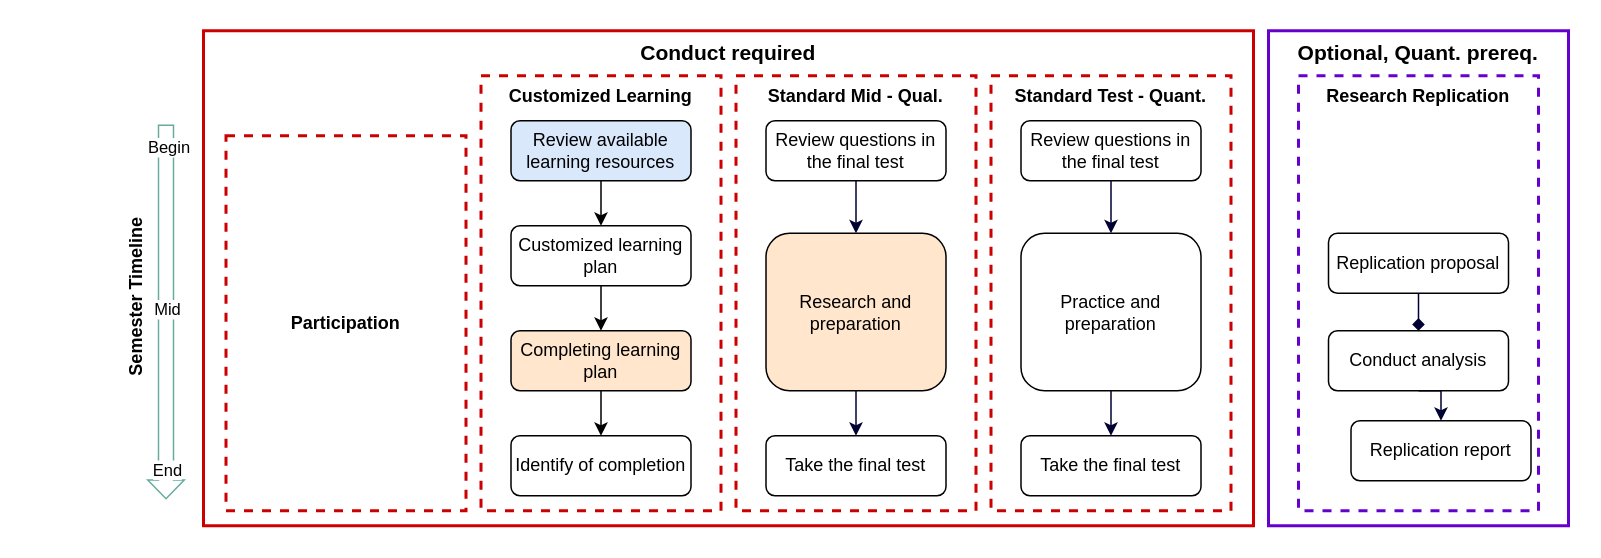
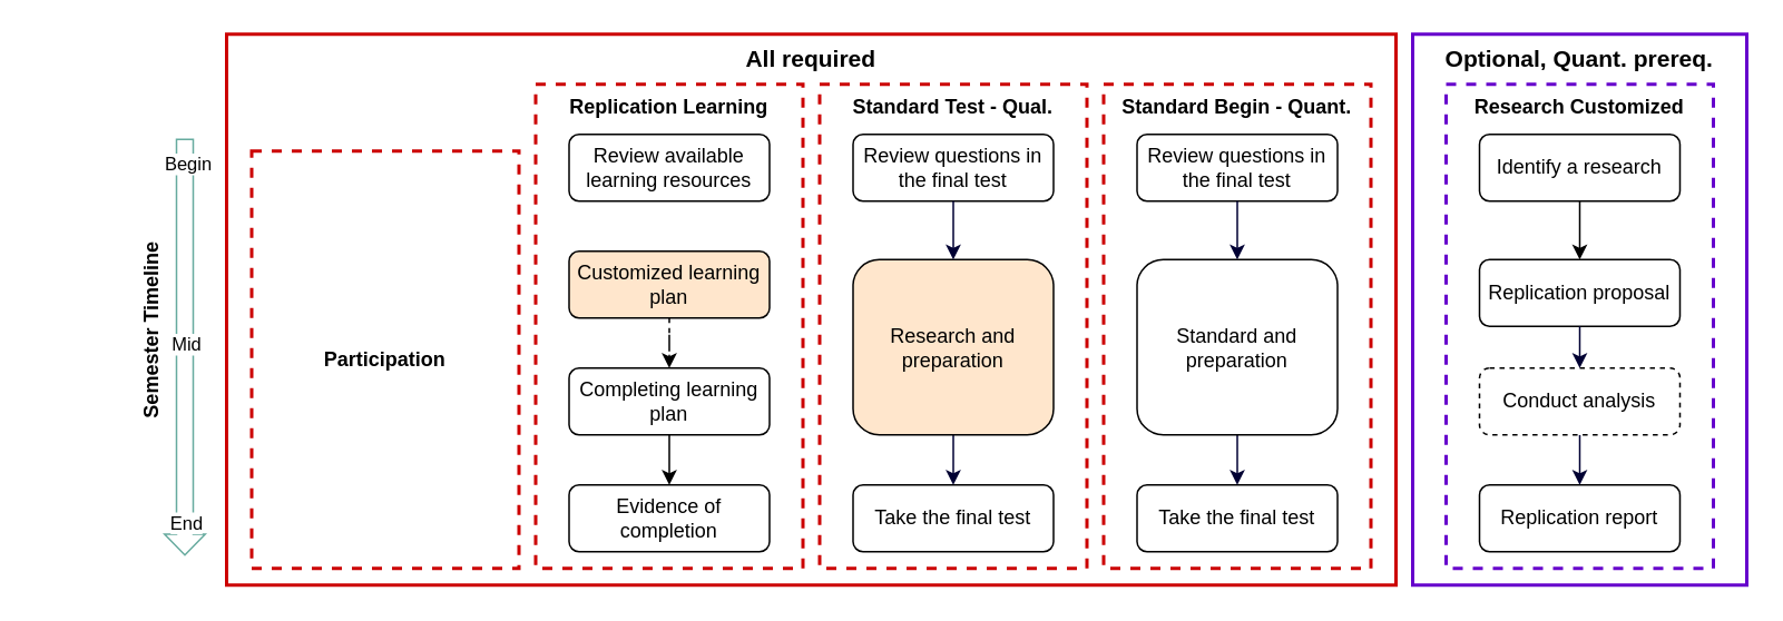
- <mxCell id="3" value="&lt;b&gt;&lt;font style=&quot;font-size: 14px&quot;&gt;Conduct required&lt;/font&gt;&lt;/b&gt;" style="rounded=0;whiteSpace=wrap;html=1;fillColor=none;verticalAlign=top;strokeColor=#CC0000;strokeWidth=2;align=center;" parent="2" vertex="1"><mxGeometry x="60" width="700" height="330" as="geometry" /></mxCell>
+ <mxCell id="3" value="&lt;b&gt;&lt;font style=&quot;font-size: 14px&quot;&gt;All required&lt;/font&gt;&lt;/b&gt;" style="rounded=0;whiteSpace=wrap;html=1;fillColor=none;verticalAlign=top;strokeColor=#CC0000;strokeWidth=2;align=center;" parent="2" vertex="1"><mxGeometry x="60" width="700" height="330" as="geometry" /></mxCell>
- <mxCell id="13" value="&lt;b&gt;Customized Learning&lt;/b&gt;" style="rounded=0;whiteSpace=wrap;html=1;fillColor=none;dashed=1;verticalAlign=top;strokeColor=#CC0000;strokeWidth=2;" parent="2" vertex="1"><mxGeometry x="245" y="30" width="160" height="290" as="geometry" /></mxCell>
+ <mxCell id="13" value="&lt;b&gt;Replication Learning&lt;/b&gt;" style="rounded=0;whiteSpace=wrap;html=1;fillColor=none;dashed=1;verticalAlign=top;strokeColor=#CC0000;strokeWidth=2;" parent="2" vertex="1"><mxGeometry x="245" y="30" width="160" height="290" as="geometry" /></mxCell>
- <mxCell id="4" value="&lt;b&gt;Standard Mid - Qual.&lt;/b&gt;" style="rounded=0;whiteSpace=wrap;html=1;fillColor=none;dashed=1;verticalAlign=top;strokeColor=#CC0000;strokeWidth=2;" parent="2" vertex="1"><mxGeometry x="415" y="30" width="160" height="290" as="geometry" /></mxCell>
+ <mxCell id="4" value="&lt;b&gt;Standard Test - Qual.&lt;/b&gt;" style="rounded=0;whiteSpace=wrap;html=1;fillColor=none;dashed=1;verticalAlign=top;strokeColor=#CC0000;strokeWidth=2;" parent="2" vertex="1"><mxGeometry x="415" y="30" width="160" height="290" as="geometry" /></mxCell>
- <mxCell id="34" value="&lt;b&gt;Standard Test - Quant.&lt;/b&gt;" style="rounded=0;whiteSpace=wrap;html=1;fillColor=none;dashed=1;verticalAlign=top;strokeColor=#CC0000;strokeWidth=2;" parent="33" vertex="1"><mxGeometry width="160" height="290" as="geometry" /></mxCell>
+ <mxCell id="34" value="&lt;b&gt;Standard Begin - Quant.&lt;/b&gt;" style="rounded=0;whiteSpace=wrap;html=1;fillColor=none;dashed=1;verticalAlign=top;strokeColor=#CC0000;strokeWidth=2;" parent="33" vertex="1"><mxGeometry width="160" height="290" as="geometry" /></mxCell>
- <mxCell id="15" value="&lt;b&gt;Research Replication&lt;/b&gt;" style="rounded=0;whiteSpace=wrap;html=1;fillColor=none;dashed=1;verticalAlign=top;strokeColor=#6600CC;strokeWidth=2;" parent="2" vertex="1"><mxGeometry x="790" y="30" width="160" height="290" as="geometry" /></mxCell>
+ <mxCell id="15" value="&lt;b&gt;Research Customized&lt;/b&gt;" style="rounded=0;whiteSpace=wrap;html=1;fillColor=none;dashed=1;verticalAlign=top;strokeColor=#6600CC;strokeWidth=2;" parent="2" vertex="1"><mxGeometry x="790" y="30" width="160" height="290" as="geometry" /></mxCell>
- <mxCell id="5" value="Review available learning resources" style="whiteSpace=wrap;html=1;rounded=1;fillColor=#dae8fc;" parent="2" vertex="1"><mxGeometry x="265" y="60" width="120" height="40" as="geometry" /></mxCell>
+ <mxCell id="5" value="Review available learning resources" style="whiteSpace=wrap;html=1;rounded=1;" parent="2" vertex="1"><mxGeometry x="265" y="60" width="120" height="40" as="geometry" /></mxCell>
+ <mxCell id="16" value="Identify a research" style="whiteSpace=wrap;html=1;rounded=1;" parent="2" vertex="1"><mxGeometry x="810" y="60" width="120" height="40" as="geometry" /></mxCell>
- <mxCell id="7" value="" style="edgeStyle=orthogonalEdgeStyle;rounded=0;orthogonalLoop=1;jettySize=auto;html=1;" parent="2" source="5" target="6" edge="1"><mxGeometry relative="1" as="geometry" /></mxCell>
+ <mxCell id="18" style="edgeStyle=orthogonalEdgeStyle;rounded=0;orthogonalLoop=1;jettySize=auto;html=1;entryX=0.5;entryY=0;entryDx=0;entryDy=0;" parent="2" source="16" target="17" edge="1"><mxGeometry relative="1" as="geometry" /></mxCell>
- <mxCell id="6" value="Customized learning plan" style="whiteSpace=wrap;html=1;rounded=1;" parent="2" vertex="1"><mxGeometry x="265" y="130" width="120" height="40" as="geometry" /></mxCell>
+ <mxCell id="6" value="Customized learning plan" style="whiteSpace=wrap;html=1;rounded=1;fillColor=#ffe6cc;" parent="2" vertex="1"><mxGeometry x="265" y="130" width="120" height="40" as="geometry" /></mxCell>
- <mxCell id="9" value="" style="edgeStyle=orthogonalEdgeStyle;rounded=0;orthogonalLoop=1;jettySize=auto;html=1;" parent="2" source="6" target="8" edge="1"><mxGeometry relative="1" as="geometry" /></mxCell>
+ <mxCell id="9" value="" style="edgeStyle=orthogonalEdgeStyle;rounded=0;orthogonalLoop=1;jettySize=auto;html=1;dashed=1;" parent="2" source="6" target="8" edge="1"><mxGeometry relative="1" as="geometry" /></mxCell>
- <mxCell id="38" value="Practice and preparation" style="whiteSpace=wrap;html=1;rounded=1;" parent="33" vertex="1"><mxGeometry x="20" y="105" width="120" height="105" as="geometry" /></mxCell>
+ <mxCell id="38" value="Standard and preparation" style="whiteSpace=wrap;html=1;rounded=1;" parent="33" vertex="1"><mxGeometry x="20" y="105" width="120" height="105" as="geometry" /></mxCell>
- <mxCell id="30" style="edgeStyle=orthogonalEdgeStyle;rounded=0;orthogonalLoop=1;jettySize=auto;html=1;exitX=0.5;exitY=1;exitDx=0;exitDy=0;entryX=0.5;entryY=0;entryDx=0;entryDy=0;strokeColor=#000033;endArrow=diamond;" parent="2" source="17" target="29" edge="1"><mxGeometry relative="1" as="geometry" /></mxCell>
+ <mxCell id="30" style="edgeStyle=orthogonalEdgeStyle;rounded=0;orthogonalLoop=1;jettySize=auto;html=1;exitX=0.5;exitY=1;exitDx=0;exitDy=0;entryX=0.5;entryY=0;entryDx=0;entryDy=0;strokeColor=#000033;" parent="2" source="17" target="29" edge="1"><mxGeometry relative="1" as="geometry" /></mxCell>
- <mxCell id="8" value="Completing learning plan" style="whiteSpace=wrap;html=1;rounded=1;fillColor=#ffe6cc;" parent="2" vertex="1"><mxGeometry x="265" y="200" width="120" height="40" as="geometry" /></mxCell>
+ <mxCell id="8" value="Completing learning plan" style="whiteSpace=wrap;html=1;rounded=1;" parent="2" vertex="1"><mxGeometry x="265" y="200" width="120" height="40" as="geometry" /></mxCell>
- <mxCell id="29" value="Conduct analysis" style="whiteSpace=wrap;html=1;rounded=1;" parent="2" vertex="1"><mxGeometry x="810" y="200" width="120" height="40" as="geometry" /></mxCell>
+ <mxCell id="29" value="Conduct analysis" style="whiteSpace=wrap;html=1;rounded=1;dashed=1;" parent="2" vertex="1"><mxGeometry x="810" y="200" width="120" height="40" as="geometry" /></mxCell>
- <mxCell id="19" value="Replication report" style="whiteSpace=wrap;html=1;rounded=1;" parent="2" vertex="1"><mxGeometry x="825" y="260" width="120" height="40" as="geometry" /></mxCell>
+ <mxCell id="19" value="Replication report" style="whiteSpace=wrap;html=1;rounded=1;" parent="2" vertex="1"><mxGeometry x="810" y="270" width="120" height="40" as="geometry" /></mxCell>
- <mxCell id="10" value="Identify of completion" style="whiteSpace=wrap;html=1;rounded=1;" parent="2" vertex="1"><mxGeometry x="265" y="270" width="120" height="40" as="geometry" /></mxCell>
+ <mxCell id="10" value="Evidence of completion" style="whiteSpace=wrap;html=1;rounded=1;" parent="2" vertex="1"><mxGeometry x="265" y="270" width="120" height="40" as="geometry" /></mxCell>
